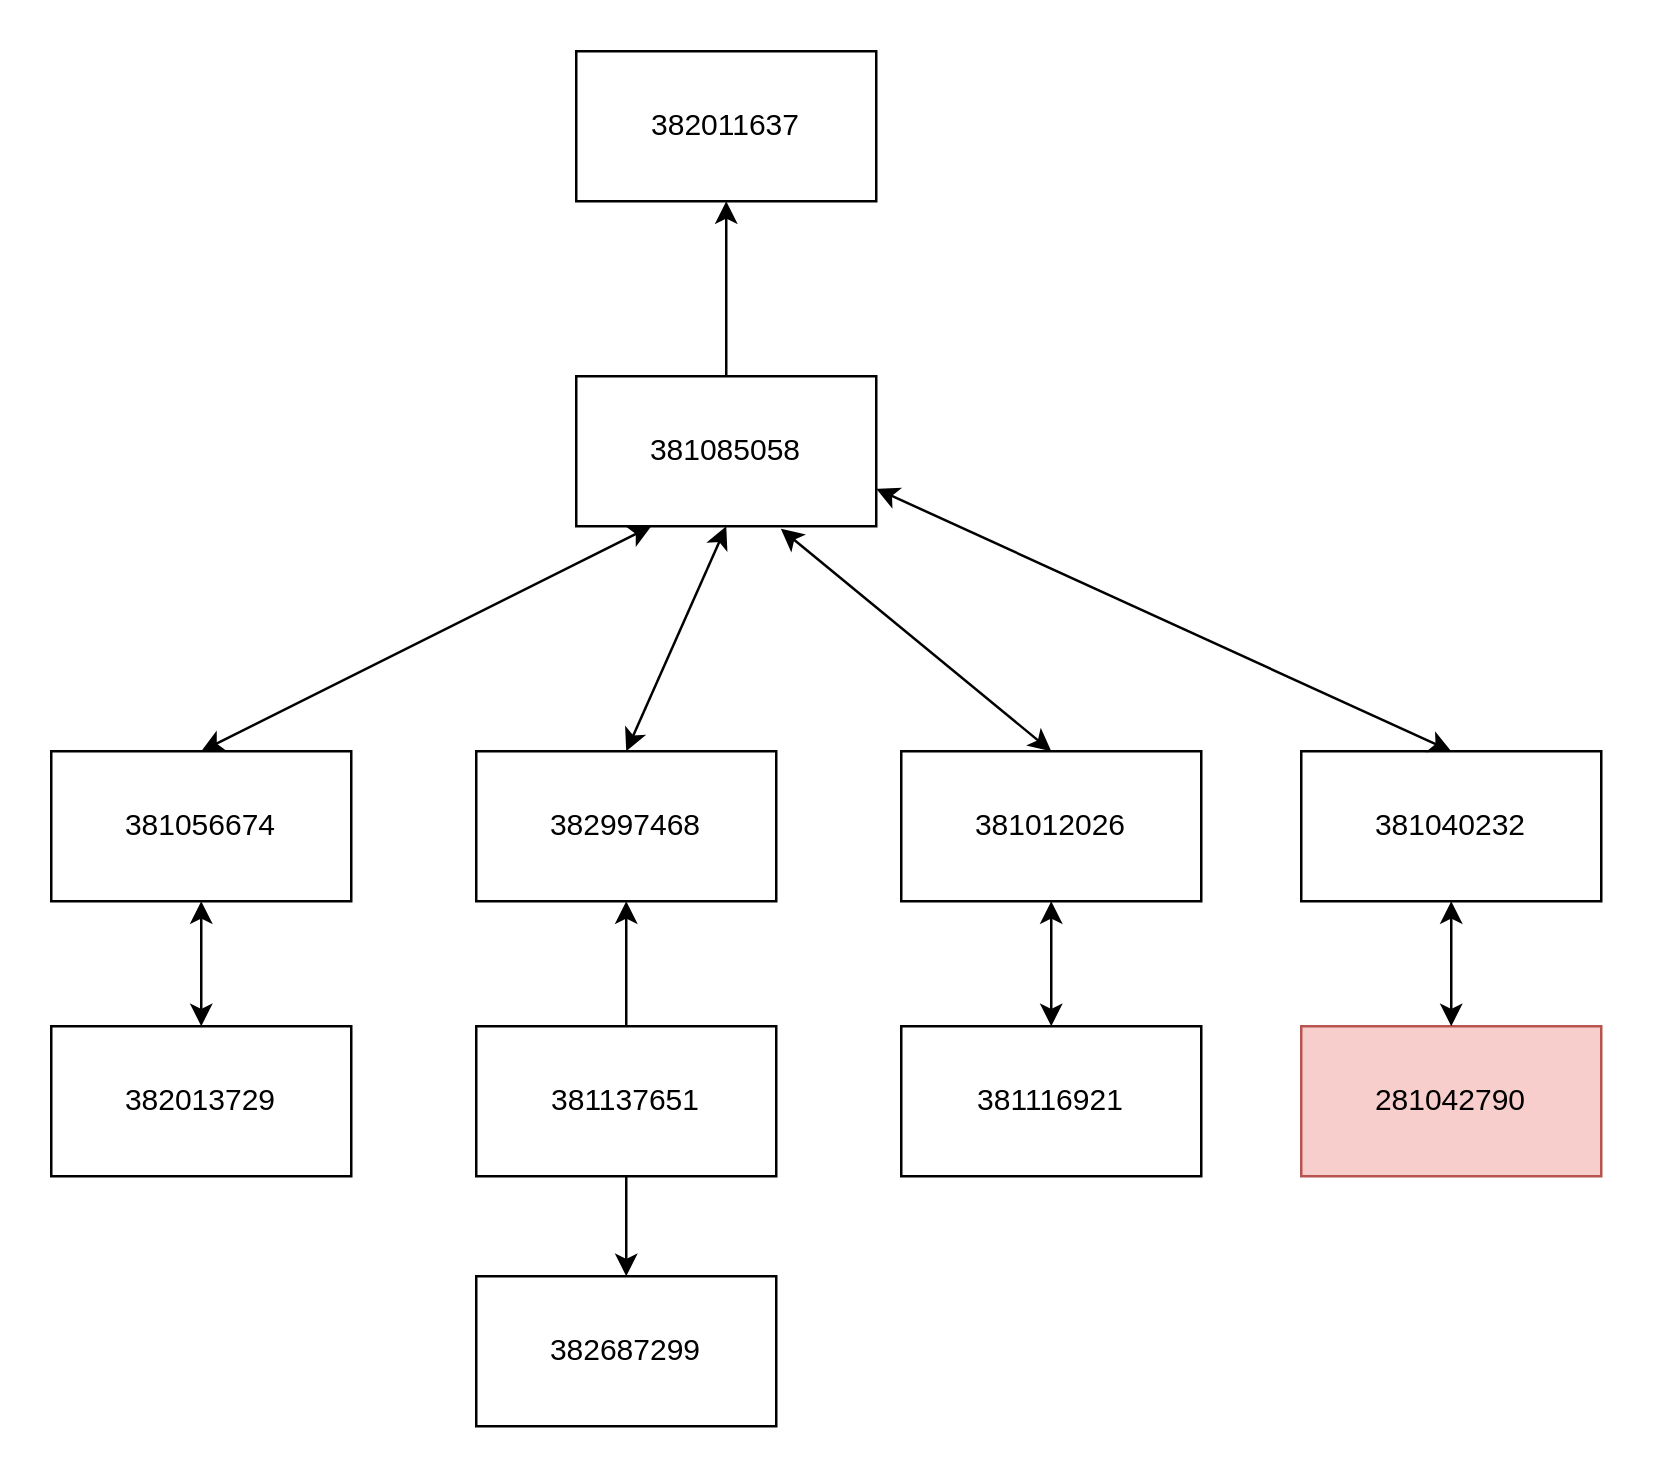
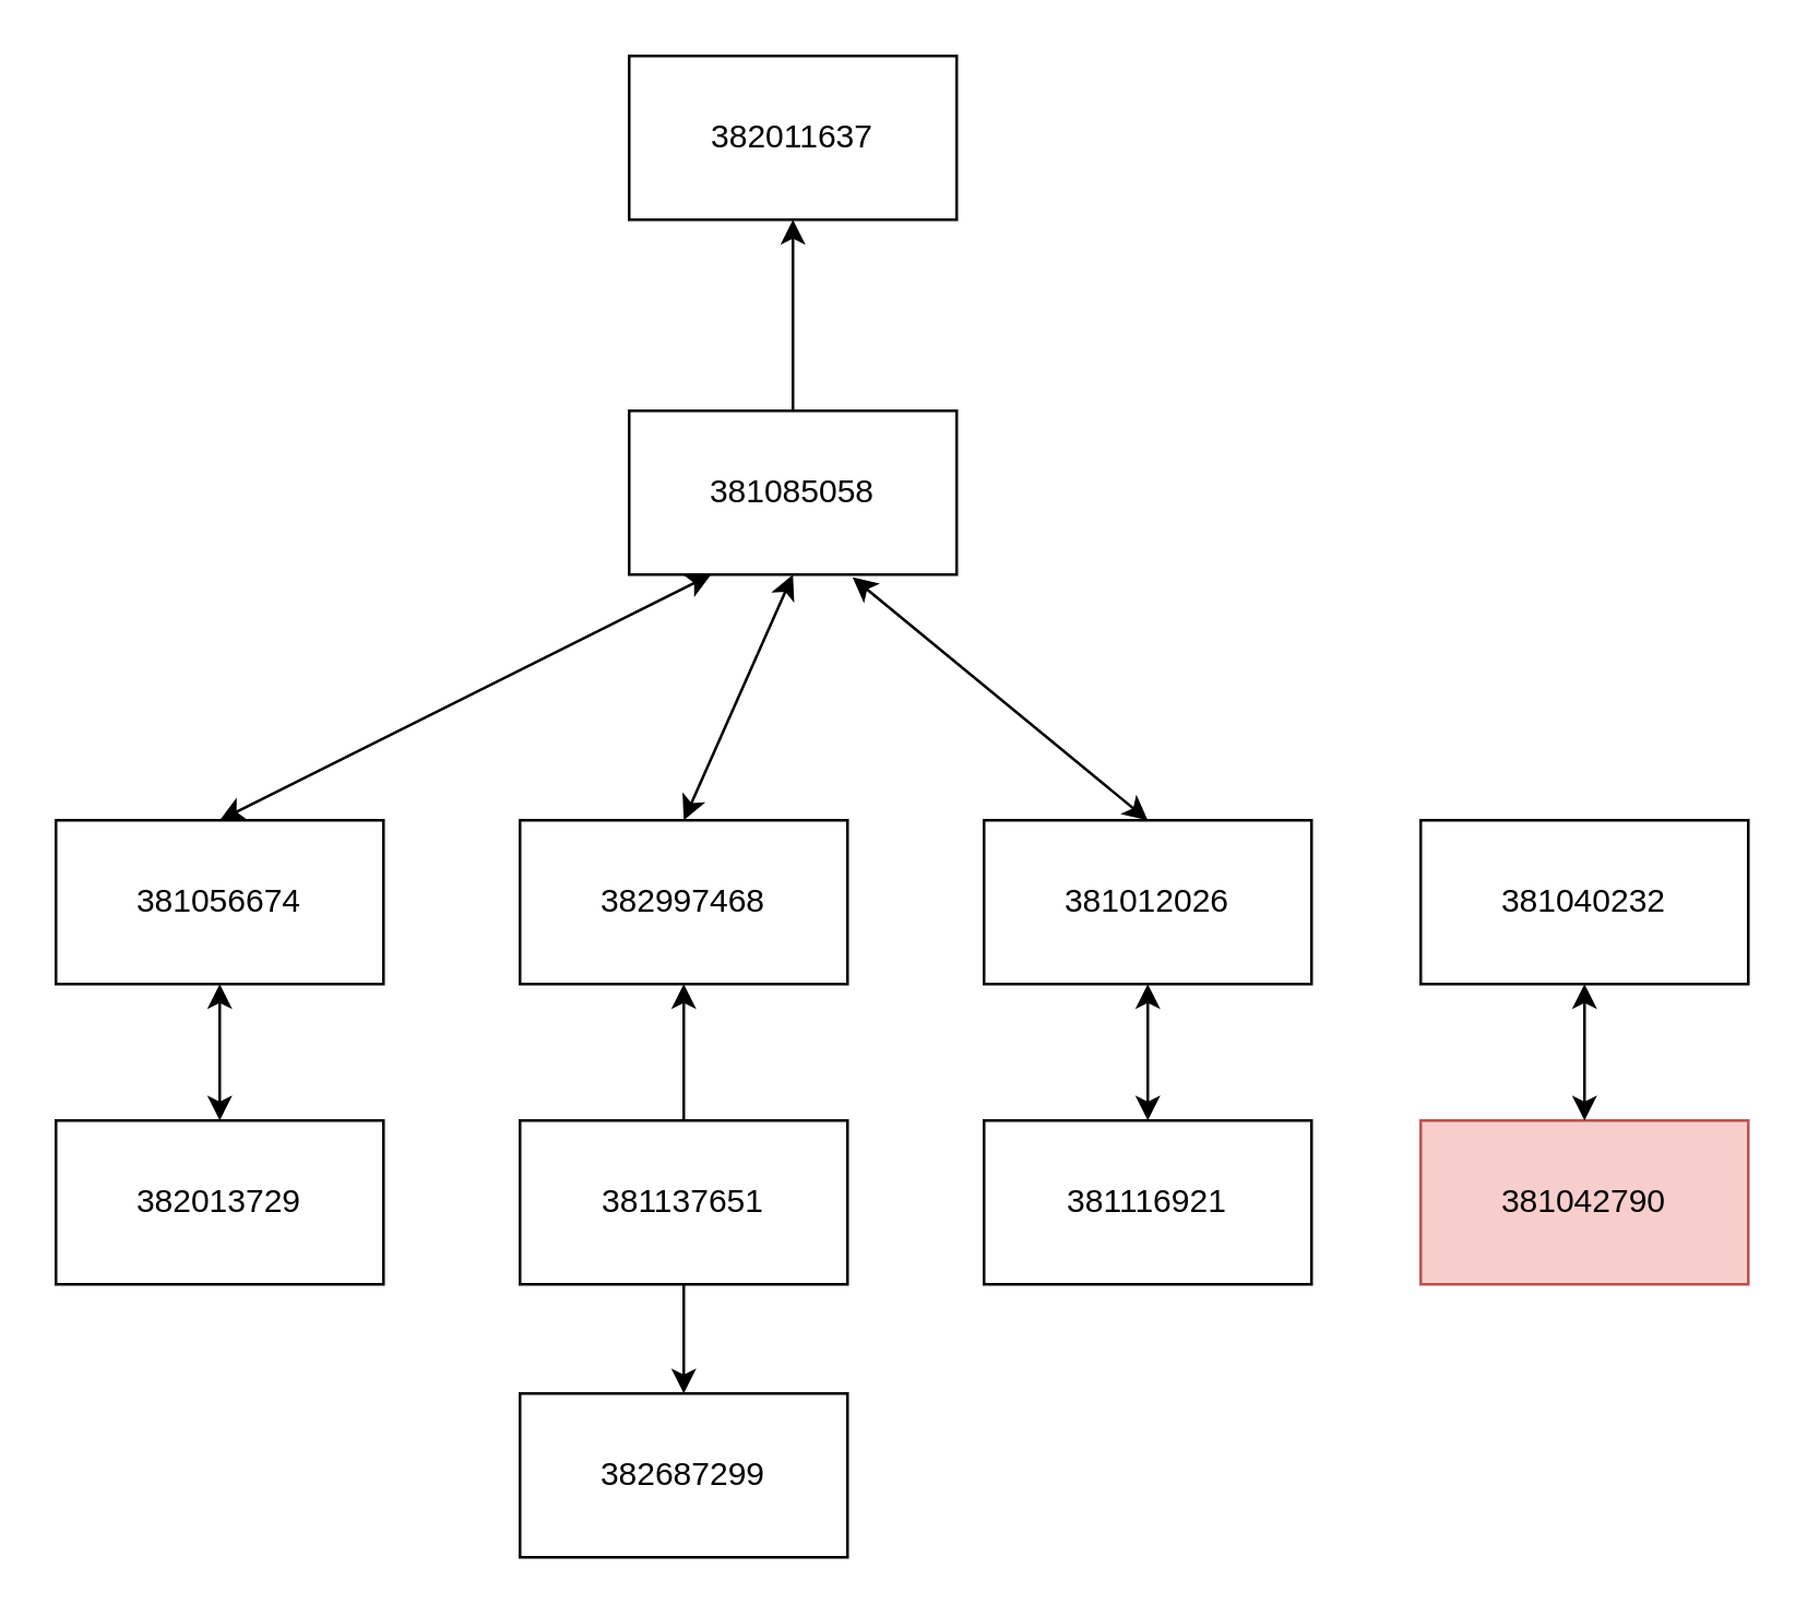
- <mxCell id="22" value="" style="endArrow=classic;startArrow=classic;html=1;rounded=0;entryX=1;entryY=0.75;entryDx=0;entryDy=0;exitX=0.5;exitY=0;exitDx=0;exitDy=0;" edge="1" parent="1" source="8" target="4"><mxGeometry width="50" height="50" relative="1" as="geometry"><mxPoint x="530" y="260" as="sourcePoint" /><mxPoint x="580" y="210" as="targetPoint" /></mxGeometry></mxCell>
- <mxCell id="14" value="281042790" style="rounded=0;whiteSpace=wrap;html=1;fillColor=#f8cecc;strokeColor=#b85450;" vertex="1" parent="1"><mxGeometry x="520" y="410" width="120" height="60" as="geometry" /></mxCell>
+ <mxCell id="14" value="381042790" style="rounded=0;whiteSpace=wrap;html=1;fillColor=#f8cecc;strokeColor=#b85450;" vertex="1" parent="1"><mxGeometry x="520" y="410" width="120" height="60" as="geometry" /></mxCell>
